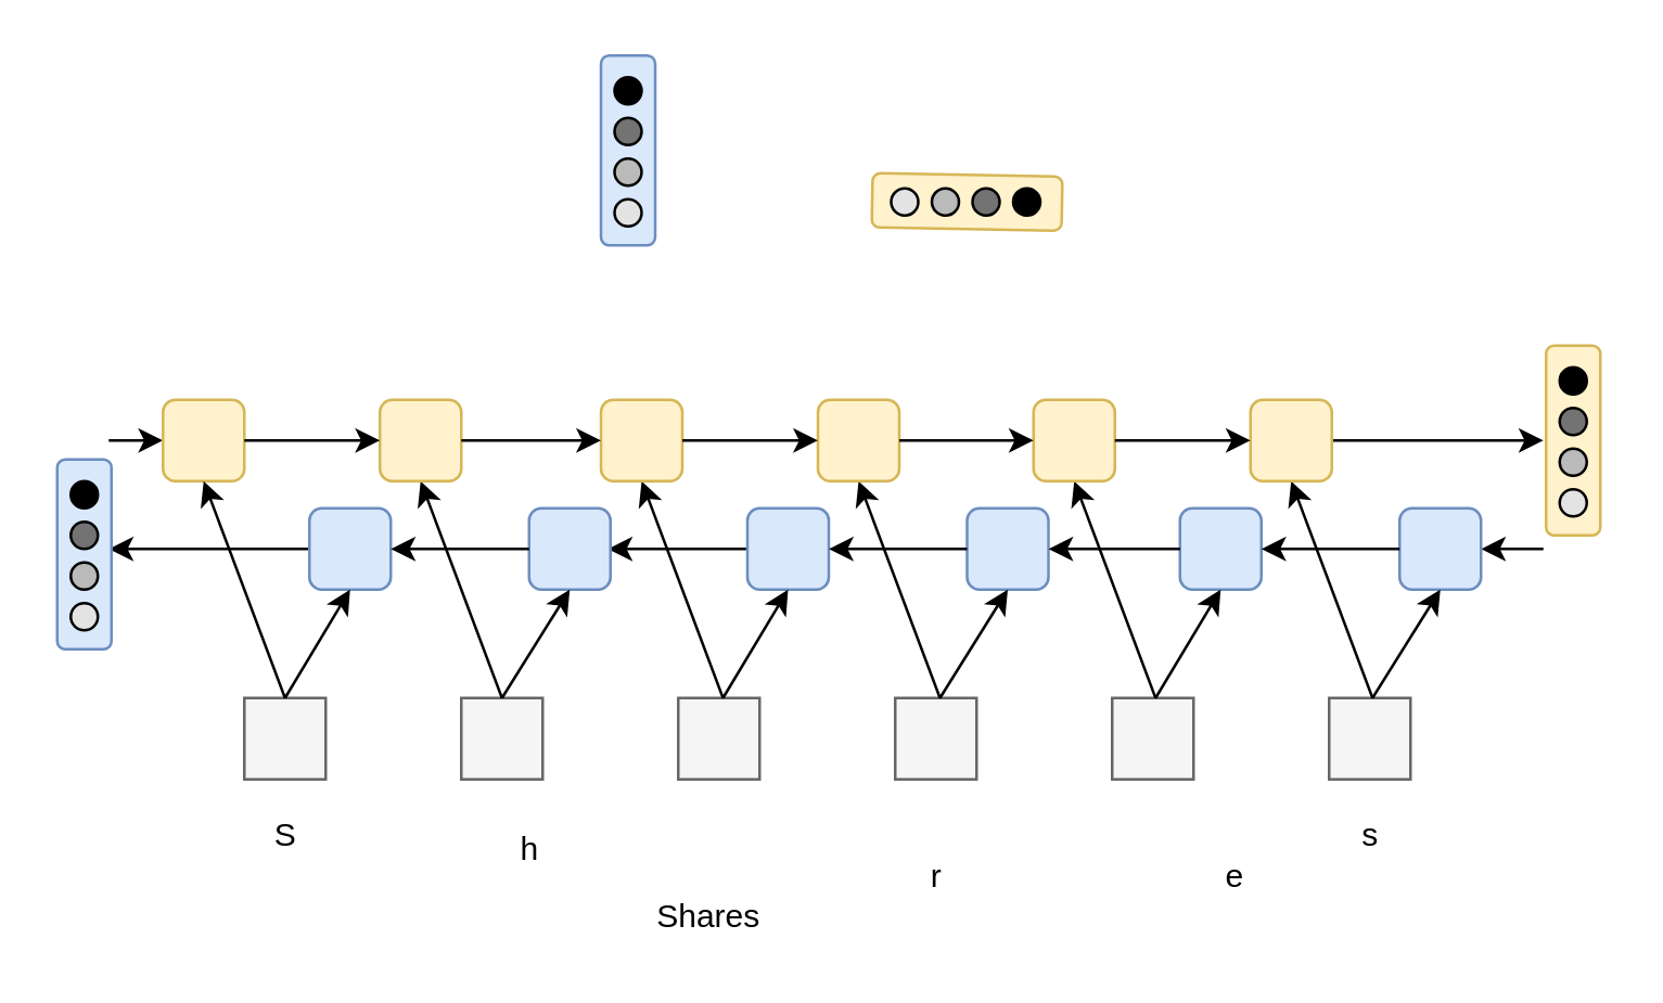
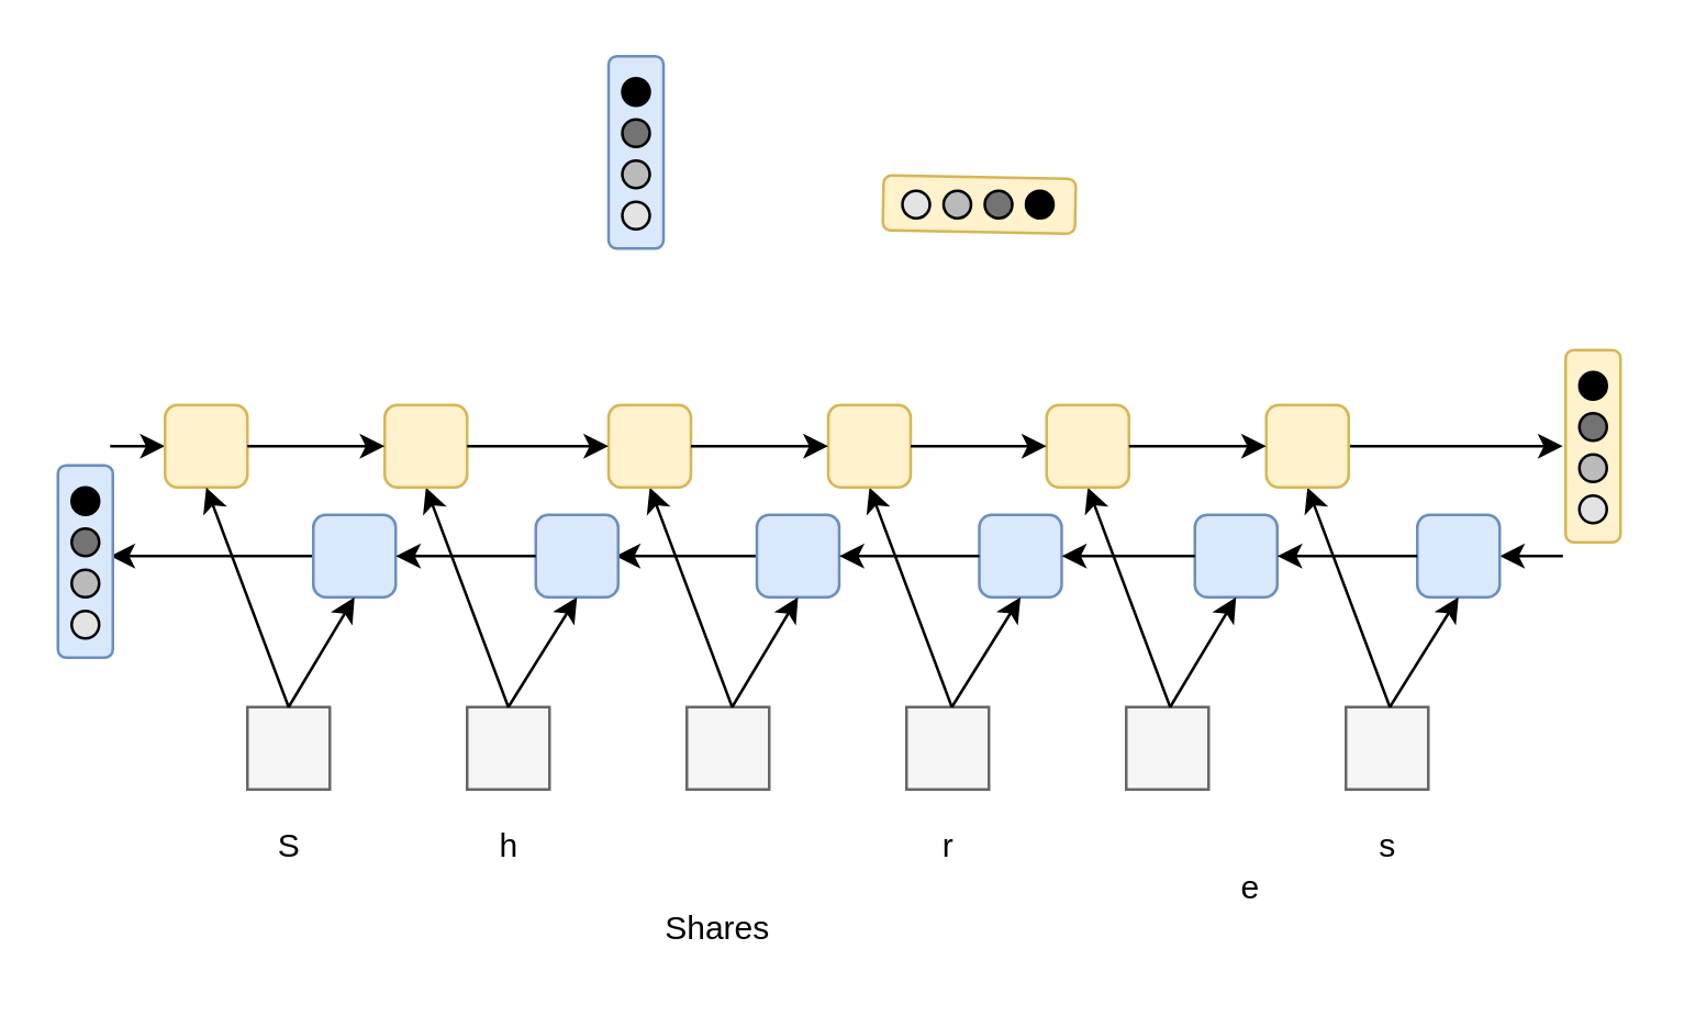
- <mxCell id="48" value="h" style="text;html=1;strokeColor=none;fillColor=none;align=center;verticalAlign=middle;whiteSpace=wrap;rounded=0;" vertex="1" parent="1"><mxGeometry x="174.5" y="303" width="40" height="20" as="geometry" /></mxCell>
+ <mxCell id="48" value="h" style="text;html=1;strokeColor=none;fillColor=none;align=center;verticalAlign=middle;whiteSpace=wrap;rounded=0;" vertex="1" parent="1"><mxGeometry x="164.5" y="298" width="40" height="20" as="geometry" /></mxCell>
- <mxCell id="49" value="r" style="text;html=1;strokeColor=none;fillColor=none;align=center;verticalAlign=middle;whiteSpace=wrap;rounded=0;" vertex="1" parent="1"><mxGeometry x="324.5" y="313" width="40" height="20" as="geometry" /></mxCell>
+ <mxCell id="49" value="r" style="text;html=1;strokeColor=none;fillColor=none;align=center;verticalAlign=middle;whiteSpace=wrap;rounded=0;" vertex="1" parent="1"><mxGeometry x="324.5" y="298" width="40" height="20" as="geometry" /></mxCell>
